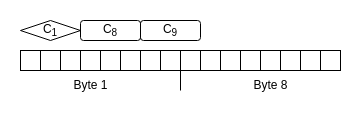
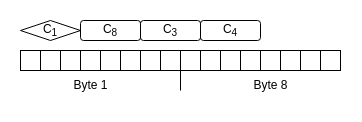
- <mxCell id="24" value="C&lt;font style=&quot;font-size: 12px;&quot;&gt;&lt;sub&gt;9&lt;/sub&gt;&lt;/font&gt;" style="rounded=1;whiteSpace=wrap;html=1;fillColor=none;" vertex="1" parent="1"><mxGeometry x="140" y="20" width="60" height="20" as="geometry" /></mxCell>
+ <mxCell id="24" value="C&lt;font style=&quot;font-size: 12px;&quot;&gt;&lt;sub&gt;3&lt;/sub&gt;&lt;/font&gt;" style="rounded=1;whiteSpace=wrap;html=1;fillColor=none;" vertex="1" parent="1"><mxGeometry x="140" y="20" width="60" height="20" as="geometry" /></mxCell>
+ <mxCell id="23" value="C&lt;sub&gt;4&lt;/sub&gt;" style="rounded=1;whiteSpace=wrap;html=1;fillColor=none;" vertex="1" parent="1"><mxGeometry x="200" y="20" width="60" height="20" as="geometry" /></mxCell>
